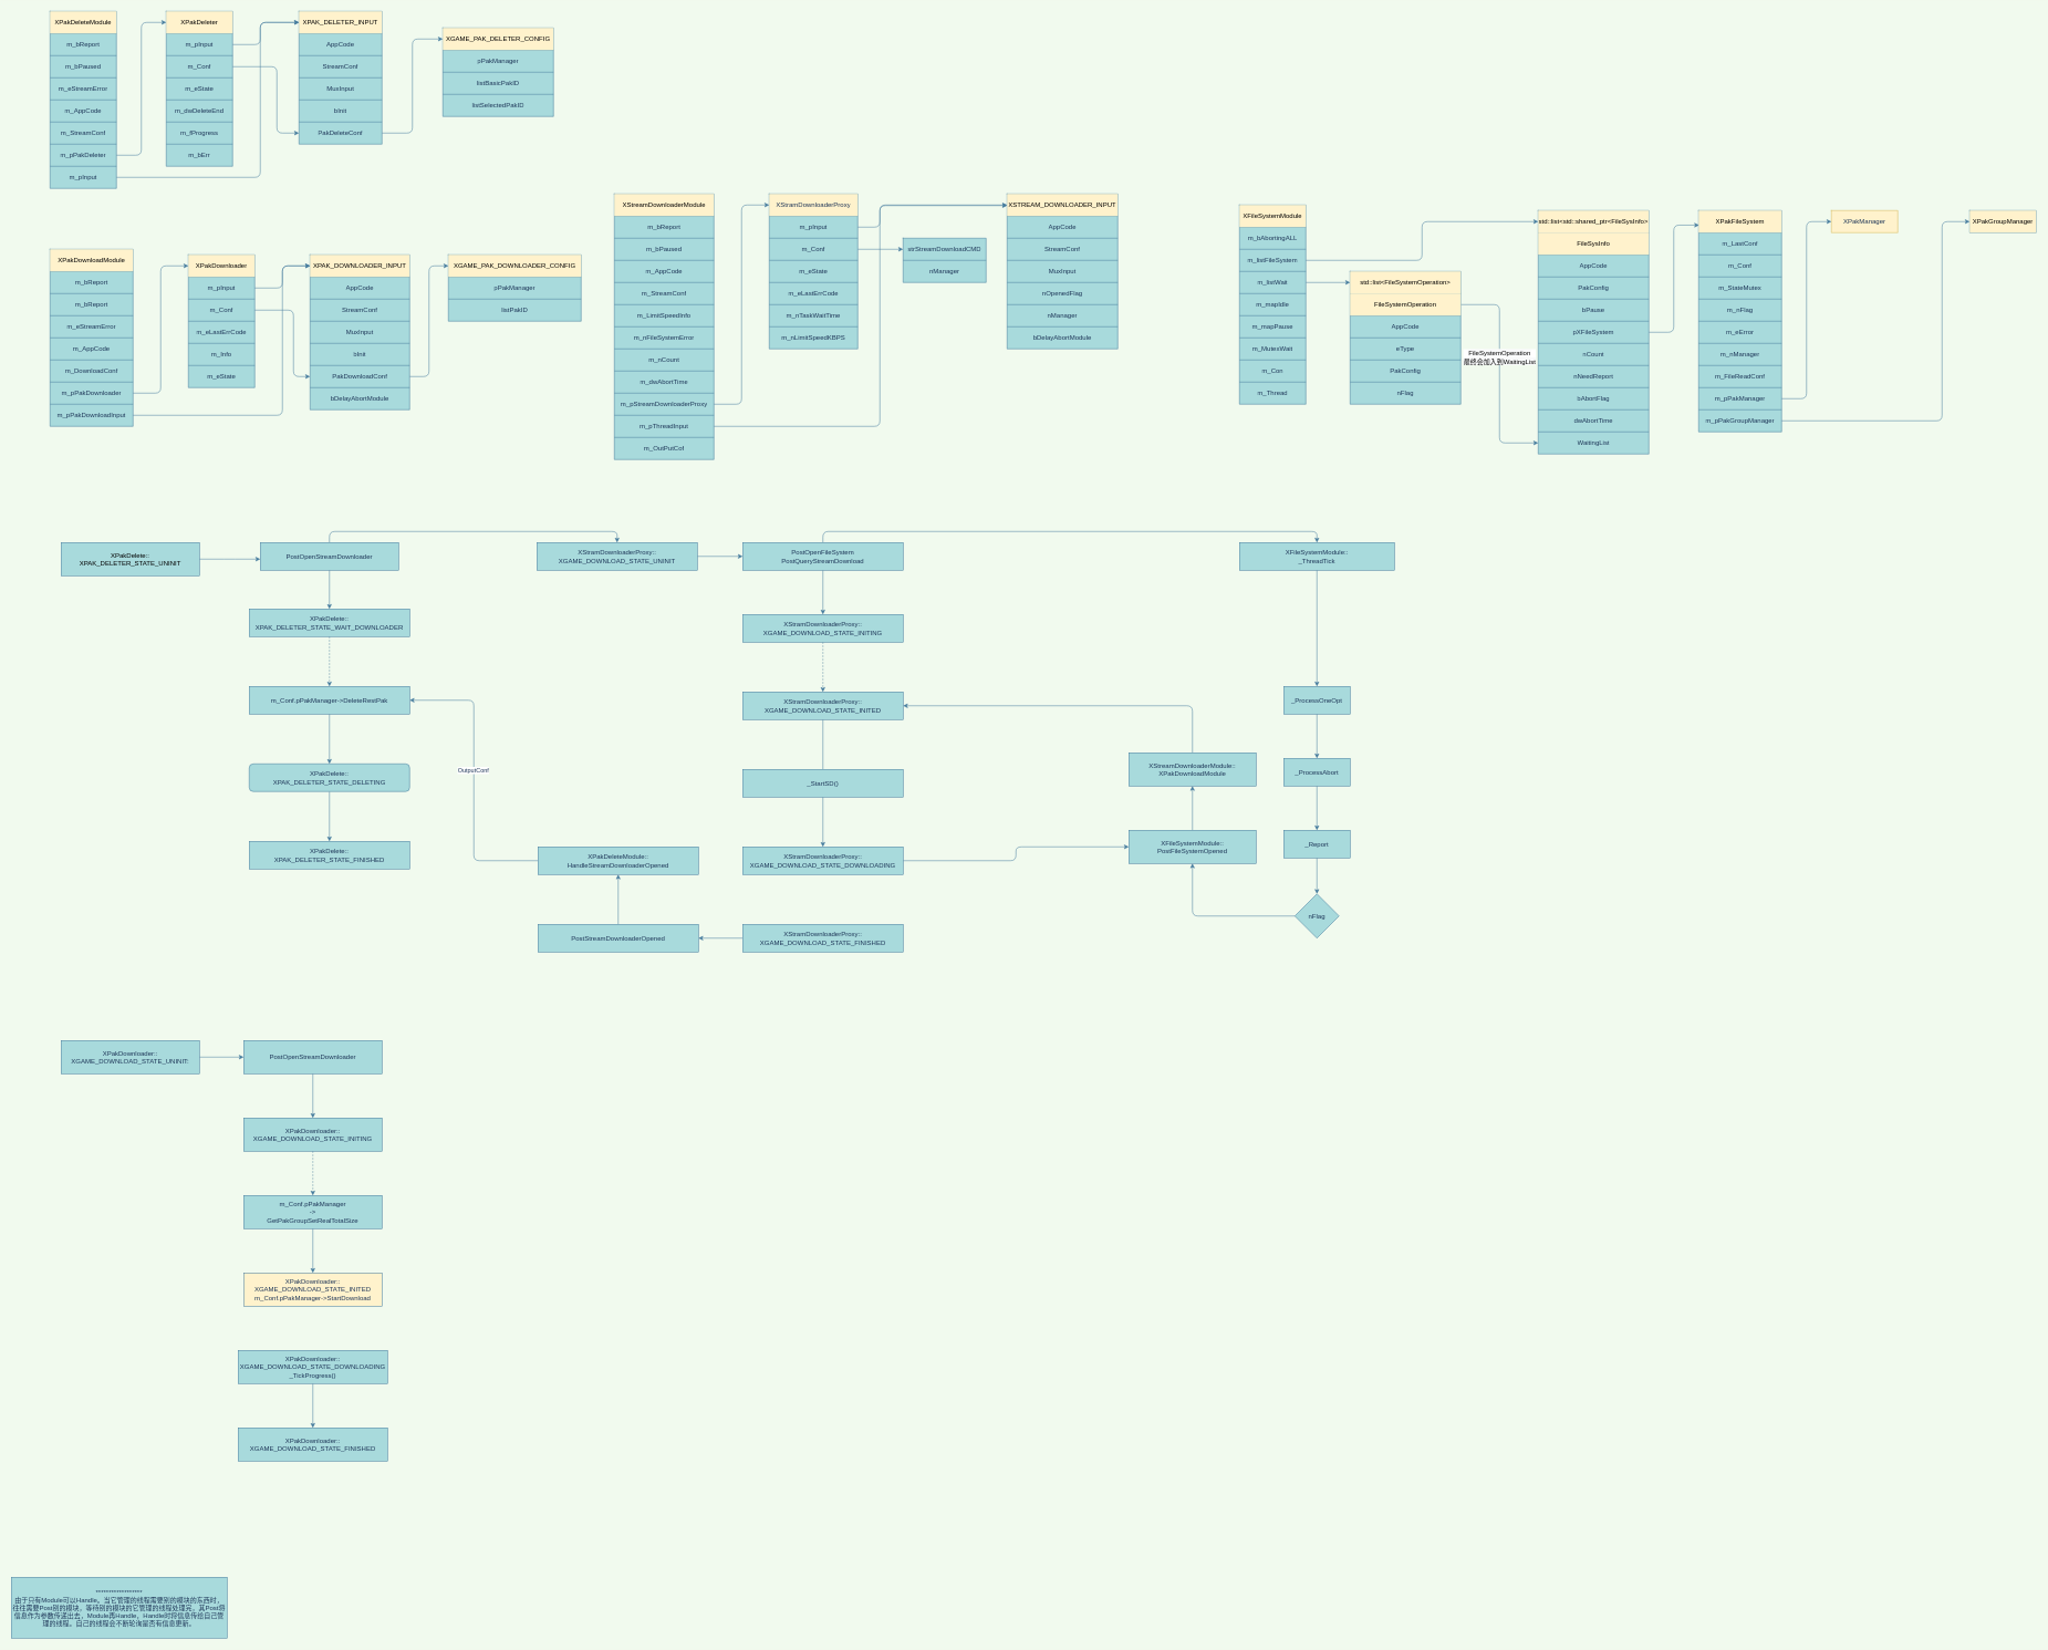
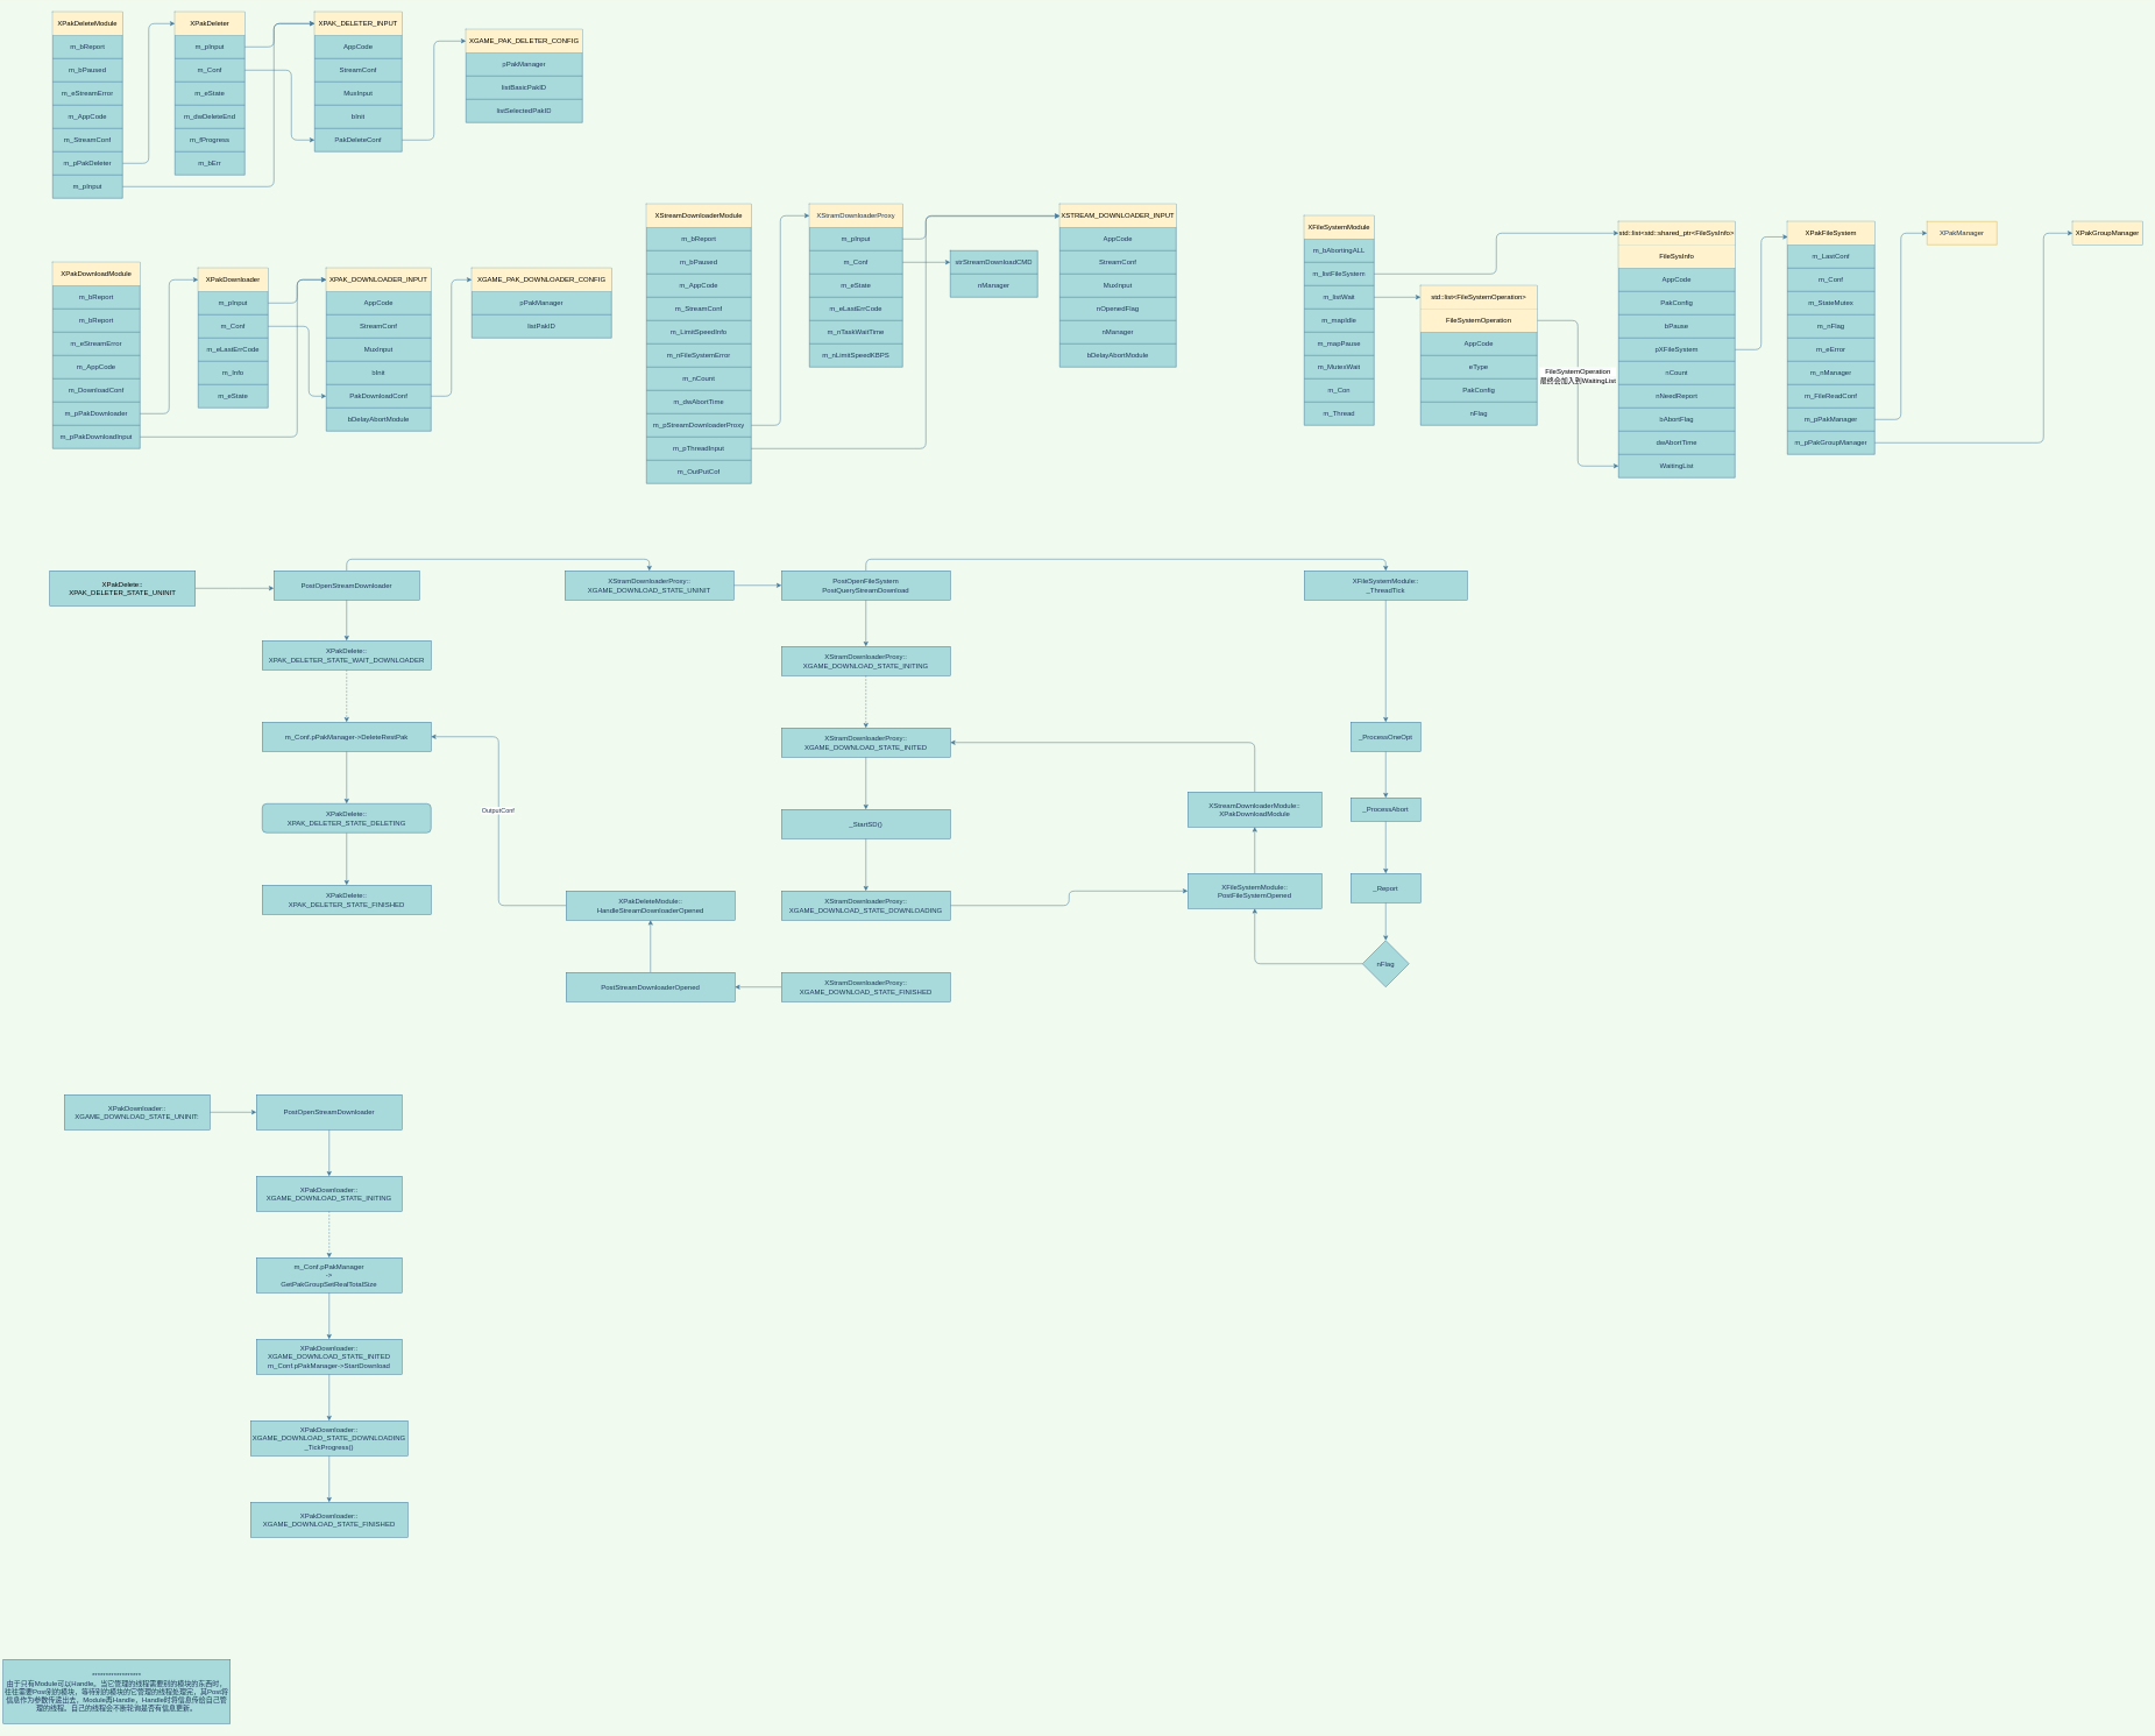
- <mxCell id="167" value="&lt;font color=&quot;#000000&quot;&gt;XPakDelete::&lt;/font&gt;&lt;br&gt;&lt;font color=&quot;#000000&quot;&gt;XPAK_DELETER_STATE_UNINIT&lt;/font&gt;" style="rounded=0;whiteSpace=wrap;html=1;sketch=0;fontColor=#1D3557;strokeColor=#457B9D;fillColor=#A8DADC;" parent="1" vertex="1"><mxGeometry x="110" y="980" width="250" height="60" as="geometry" /></mxCell>
+ <mxCell id="167" value="&lt;font color=&quot;#000000&quot;&gt;XPakDelete::&lt;/font&gt;&lt;br&gt;&lt;font color=&quot;#000000&quot;&gt;XPAK_DELETER_STATE_UNINIT&lt;/font&gt;" style="rounded=0;whiteSpace=wrap;html=1;sketch=0;fontColor=#1D3557;strokeColor=#457B9D;fillColor=#A8DADC;" parent="1" vertex="1"><mxGeometry x="85" y="980" width="250" height="60" as="geometry" /></mxCell>
- <mxCell id="188" value="" style="edgeStyle=orthogonalEdgeStyle;curved=0;rounded=1;sketch=0;orthogonalLoop=1;jettySize=auto;html=1;fontColor=#1D3557;strokeColor=#457B9D;fillColor=#A8DADC;endArrow=none;" parent="1" source="189" target="191" edge="1"><mxGeometry relative="1" as="geometry" /></mxCell>
+ <mxCell id="188" value="" style="edgeStyle=orthogonalEdgeStyle;curved=0;rounded=1;sketch=0;orthogonalLoop=1;jettySize=auto;html=1;fontColor=#1D3557;strokeColor=#457B9D;fillColor=#A8DADC;" parent="1" source="189" target="191" edge="1"><mxGeometry relative="1" as="geometry" /></mxCell>
- <mxCell id="185" value="_ProcessAbort" style="rounded=0;whiteSpace=wrap;html=1;sketch=0;fontColor=#1D3557;strokeColor=#457B9D;fillColor=#A8DADC;" parent="1" vertex="1"><mxGeometry x="2320" y="1370" width="120" height="50" as="geometry" /></mxCell>
+ <mxCell id="185" value="_ProcessAbort" style="rounded=0;whiteSpace=wrap;html=1;sketch=0;fontColor=#1D3557;strokeColor=#457B9D;fillColor=#A8DADC;" parent="1" vertex="1"><mxGeometry x="2320" y="1370" width="120" height="40" as="geometry" /></mxCell>
- <mxCell id="296" value="XPakDownloader::&lt;br&gt;XGAME_DOWNLOAD_STATE_INITED&lt;br&gt;m_Conf.pPakManager-&amp;gt;StartDownload" style="rounded=0;whiteSpace=wrap;html=1;sketch=0;fontColor=#1D3557;strokeColor=#457B9D;fillColor=#fff2cc;" vertex="1" parent="1"><mxGeometry x="440" y="2300" width="250" height="60" as="geometry" /></mxCell>
+ <mxCell id="296" value="XPakDownloader::&lt;br&gt;XGAME_DOWNLOAD_STATE_INITED&lt;br&gt;m_Conf.pPakManager-&amp;gt;StartDownload" style="rounded=0;whiteSpace=wrap;html=1;sketch=0;fontColor=#1D3557;strokeColor=#457B9D;fillColor=#A8DADC;" vertex="1" parent="1"><mxGeometry x="440" y="2300" width="250" height="60" as="geometry" /></mxCell>
+ <mxCell id="295" value="" style="edgeStyle=orthogonalEdgeStyle;curved=0;rounded=1;sketch=0;orthogonalLoop=1;jettySize=auto;html=1;fontColor=#1D3557;strokeColor=#457B9D;fillColor=#A8DADC;" edge="1" parent="1" source="296" target="298"><mxGeometry relative="1" as="geometry" /></mxCell>
- <mxCell id="217" value="******************&lt;br&gt;由于只有Module可以Handle。当它管理的线程需要别的模块的东西时，往往需要Post别的模块，等待别的模块的它管理的线程处理完，其Post将信息作为参数传递出去，Module再Handle，Handle时将信息传给自己管理的线程。自己的线程会不断轮询是否有信息更新。" style="rounded=0;whiteSpace=wrap;html=1;sketch=0;fontColor=#1D3557;strokeColor=#457B9D;fillColor=#A8DADC;" parent="1" vertex="1"><mxGeometry x="20" y="2850" width="390" height="110" as="geometry" /></mxCell>
+ <mxCell id="217" value="******************&lt;br&gt;由于只有Module可以Handle。当它管理的线程需要别的模块的东西时，往往需要Post别的模块，等待别的模块的它管理的线程处理完，其Post将信息作为参数传递出去，Module再Handle，Handle时将信息传给自己管理的线程。自己的线程会不断轮询是否有信息更新。" style="rounded=0;whiteSpace=wrap;html=1;sketch=0;fontColor=#1D3557;strokeColor=#457B9D;fillColor=#A8DADC;" parent="1" vertex="1"><mxGeometry x="5" y="2850" width="390" height="110" as="geometry" /></mxCell>
